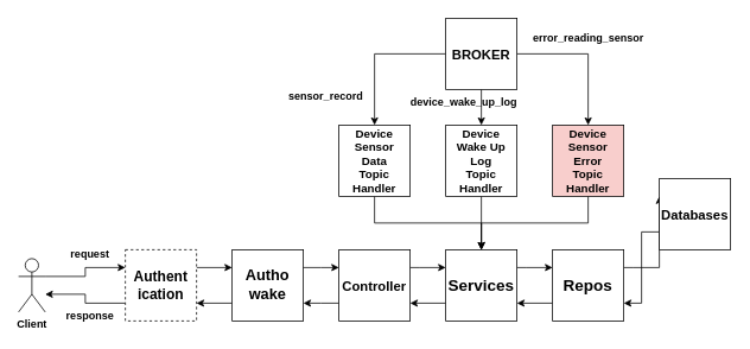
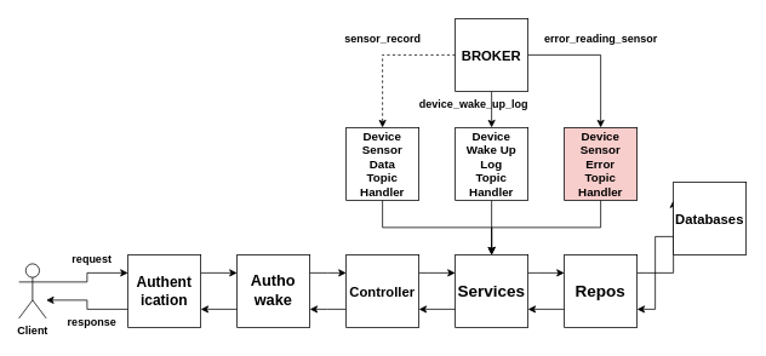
- <mxCell id="20" style="edgeStyle=orthogonalEdgeStyle;rounded=0;orthogonalLoop=1;jettySize=auto;html=1;" parent="1" source="23" target="25" edge="1"><mxGeometry relative="1" as="geometry" /></mxCell>
+ <mxCell id="20" style="edgeStyle=orthogonalEdgeStyle;rounded=0;orthogonalLoop=1;jettySize=auto;html=1;dashed=1;" parent="1" source="23" target="25" edge="1"><mxGeometry relative="1" as="geometry" /></mxCell>
- <mxCell id="30" value="sensor_record" style="text;html=1;align=center;verticalAlign=middle;resizable=0;points=[];autosize=1;strokeColor=none;fillColor=none;fontStyle=1" parent="1" vertex="1"><mxGeometry x="310" y="93" width="110" height="30" as="geometry" /></mxCell>
+ <mxCell id="30" value="sensor_record" style="text;html=1;align=center;verticalAlign=middle;resizable=0;points=[];autosize=1;strokeColor=none;fillColor=none;fontStyle=1" parent="1" vertex="1"><mxGeometry x="365" y="28" width="110" height="30" as="geometry" /></mxCell>
- <mxCell id="6" value="Authent&lt;br style=&quot;font-size: 16px;&quot;&gt;ication" style="aspect=fixed;fontStyle=1;fontSize=16;glass=0;shadow=0;rounded=0;html=1;whiteSpace=wrap;labelBackgroundColor=none;dashed=1;" parent="1" vertex="1"><mxGeometry x="140" y="280" width="80" height="80" as="geometry" /></mxCell>
+ <mxCell id="6" value="Authent&lt;br style=&quot;font-size: 16px;&quot;&gt;ication" style="aspect=fixed;fontStyle=1;fontSize=16;glass=0;shadow=0;rounded=0;html=1;whiteSpace=wrap;labelBackgroundColor=none;" parent="1" vertex="1"><mxGeometry x="140" y="280" width="80" height="80" as="geometry" /></mxCell>
